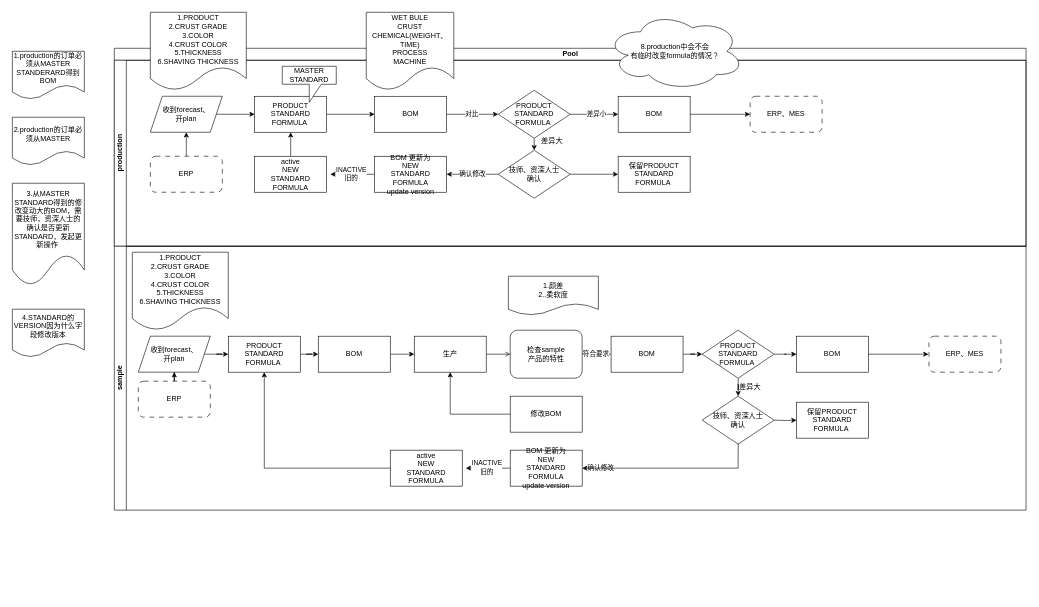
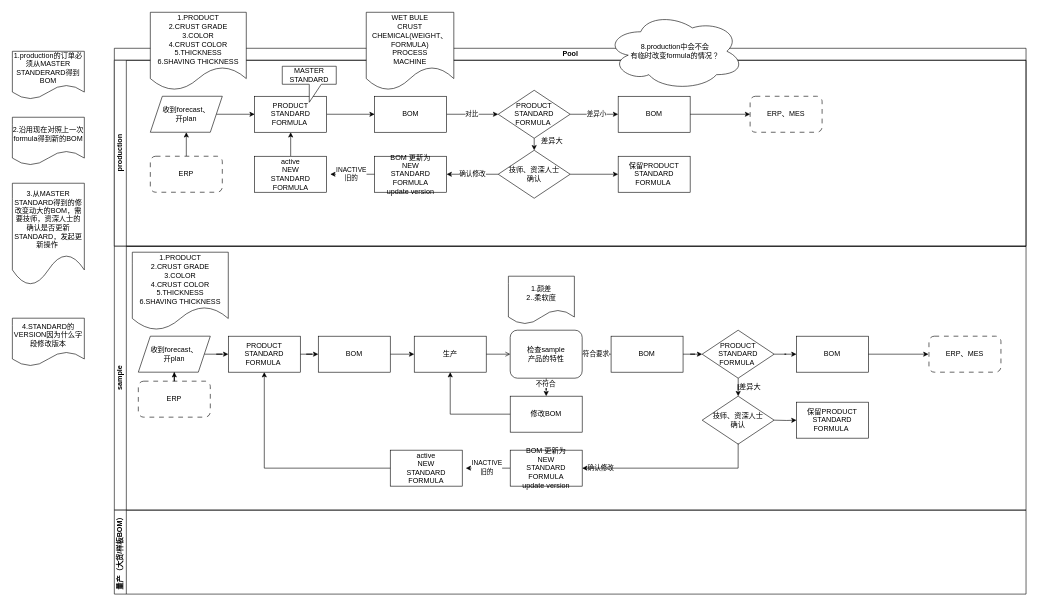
- <mxCell id="77" value="WET BULE&lt;div&gt;CRUST&lt;/div&gt;&lt;div&gt;CHEMICAL(WEIGHT、TIME)&lt;/div&gt;&lt;div&gt;PROCESS&lt;/div&gt;&lt;div&gt;MACHINE&lt;/div&gt;" style="shape=document;whiteSpace=wrap;html=1;boundedLbl=1;" vertex="1" parent="1"><mxGeometry x="610" y="20" width="146" height="130" as="geometry" /></mxCell>
+ <mxCell id="77" value="WET BULE&lt;div&gt;CRUST&lt;/div&gt;&lt;div&gt;CHEMICAL(WEIGHT、FORMULA)&lt;/div&gt;&lt;div&gt;PROCESS&lt;/div&gt;&lt;div&gt;MACHINE&lt;/div&gt;" style="shape=document;whiteSpace=wrap;html=1;boundedLbl=1;" vertex="1" parent="1"><mxGeometry x="610" y="20" width="146" height="130" as="geometry" /></mxCell>
- <mxCell id="74" value="2.production的订单必须从MASTER" style="shape=document;whiteSpace=wrap;html=1;boundedLbl=1;" vertex="1" parent="1"><mxGeometry x="20" y="195" width="120" height="80" as="geometry" /></mxCell>
+ <mxCell id="74" value="2.沿用现在对照上一次formula得到新的BOM" style="shape=document;whiteSpace=wrap;html=1;boundedLbl=1;" vertex="1" parent="1"><mxGeometry x="20" y="195" width="120" height="80" as="geometry" /></mxCell>
- <mxCell id="50" value="1.颜差&lt;div&gt;2..柔软度&lt;/div&gt;" style="shape=document;whiteSpace=wrap;html=1;boundedLbl=1;" vertex="1" parent="33"><mxGeometry x="657" y="50" width="150" height="65" as="geometry" /></mxCell>
+ <mxCell id="50" value="1.颜差&lt;div&gt;2..柔软度&lt;/div&gt;" style="shape=document;whiteSpace=wrap;html=1;boundedLbl=1;" vertex="1" parent="33"><mxGeometry x="657" y="50" width="110" height="80" as="geometry" /></mxCell>
- <mxCell id="76" value="4.STANDARD的VERSION因为什么字段修改版本" style="shape=document;whiteSpace=wrap;html=1;boundedLbl=1;" vertex="1" parent="1"><mxGeometry x="20" y="515" width="120" height="80" as="geometry" /></mxCell>
+ <mxCell id="76" value="4.STANDARD的VERSION因为什么字段修改版本" style="shape=document;whiteSpace=wrap;html=1;boundedLbl=1;" vertex="1" parent="1"><mxGeometry x="20" y="530" width="120" height="80" as="geometry" /></mxCell>
+ <mxCell id="47" value="" style="edgeStyle=orthogonalEdgeStyle;rounded=0;orthogonalLoop=1;jettySize=auto;html=1;" edge="1" parent="33" source="49" target="53"><mxGeometry relative="1" as="geometry" /></mxCell>
+ <mxCell id="48" value="不符合" style="edgeLabel;html=1;align=center;verticalAlign=middle;resizable=0;points=[];" vertex="1" connectable="0" parent="47"><mxGeometry x="-0.633" y="-2" relative="1" as="geometry"><mxPoint as="offset" /></mxGeometry></mxCell>
+ <mxCell id="79" value="量产（大货/样板BOM）" style="swimlane;startSize=20;horizontal=0;html=1;" vertex="1" parent="1"><mxGeometry x="190" y="850" width="1520" height="140" as="geometry" /></mxCell>
